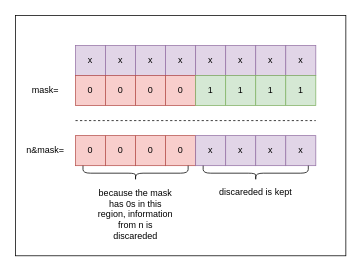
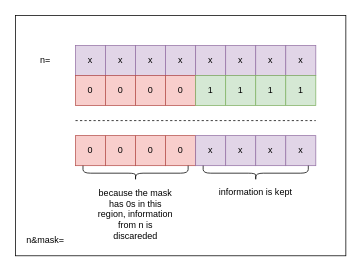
+ <mxCell id="28" value="n=" style="text;html=1;strokeColor=none;fillColor=none;align=center;verticalAlign=middle;whiteSpace=wrap;rounded=0;" vertex="1" parent="1"><mxGeometry x="30" y="65" width="60" height="30" as="geometry" /></mxCell>
- <mxCell id="29" value="mask=" style="text;html=1;strokeColor=none;fillColor=none;align=center;verticalAlign=middle;whiteSpace=wrap;rounded=0;" vertex="1" parent="1"><mxGeometry x="30" y="105" width="60" height="30" as="geometry" /></mxCell>
- <mxCell id="30" value="n&amp;amp;mask=" style="text;html=1;strokeColor=none;fillColor=none;align=center;verticalAlign=middle;whiteSpace=wrap;rounded=0;" vertex="1" parent="1"><mxGeometry x="30" y="185" width="60" height="30" as="geometry" /></mxCell>
+ <mxCell id="30" value="n&amp;amp;mask=" style="text;html=1;strokeColor=none;fillColor=none;align=center;verticalAlign=middle;whiteSpace=wrap;rounded=0;" vertex="1" parent="1"><mxGeometry x="30" y="305" width="60" height="30" as="geometry" /></mxCell>
- <mxCell id="34" value="discareded is kept" style="text;html=1;strokeColor=none;fillColor=none;align=center;verticalAlign=middle;whiteSpace=wrap;rounded=0;" vertex="1" parent="1"><mxGeometry x="285" y="240" width="110" height="30" as="geometry" /></mxCell>
+ <mxCell id="34" value="information is kept" style="text;html=1;strokeColor=none;fillColor=none;align=center;verticalAlign=middle;whiteSpace=wrap;rounded=0;" vertex="1" parent="1"><mxGeometry x="285" y="240" width="110" height="30" as="geometry" /></mxCell>
